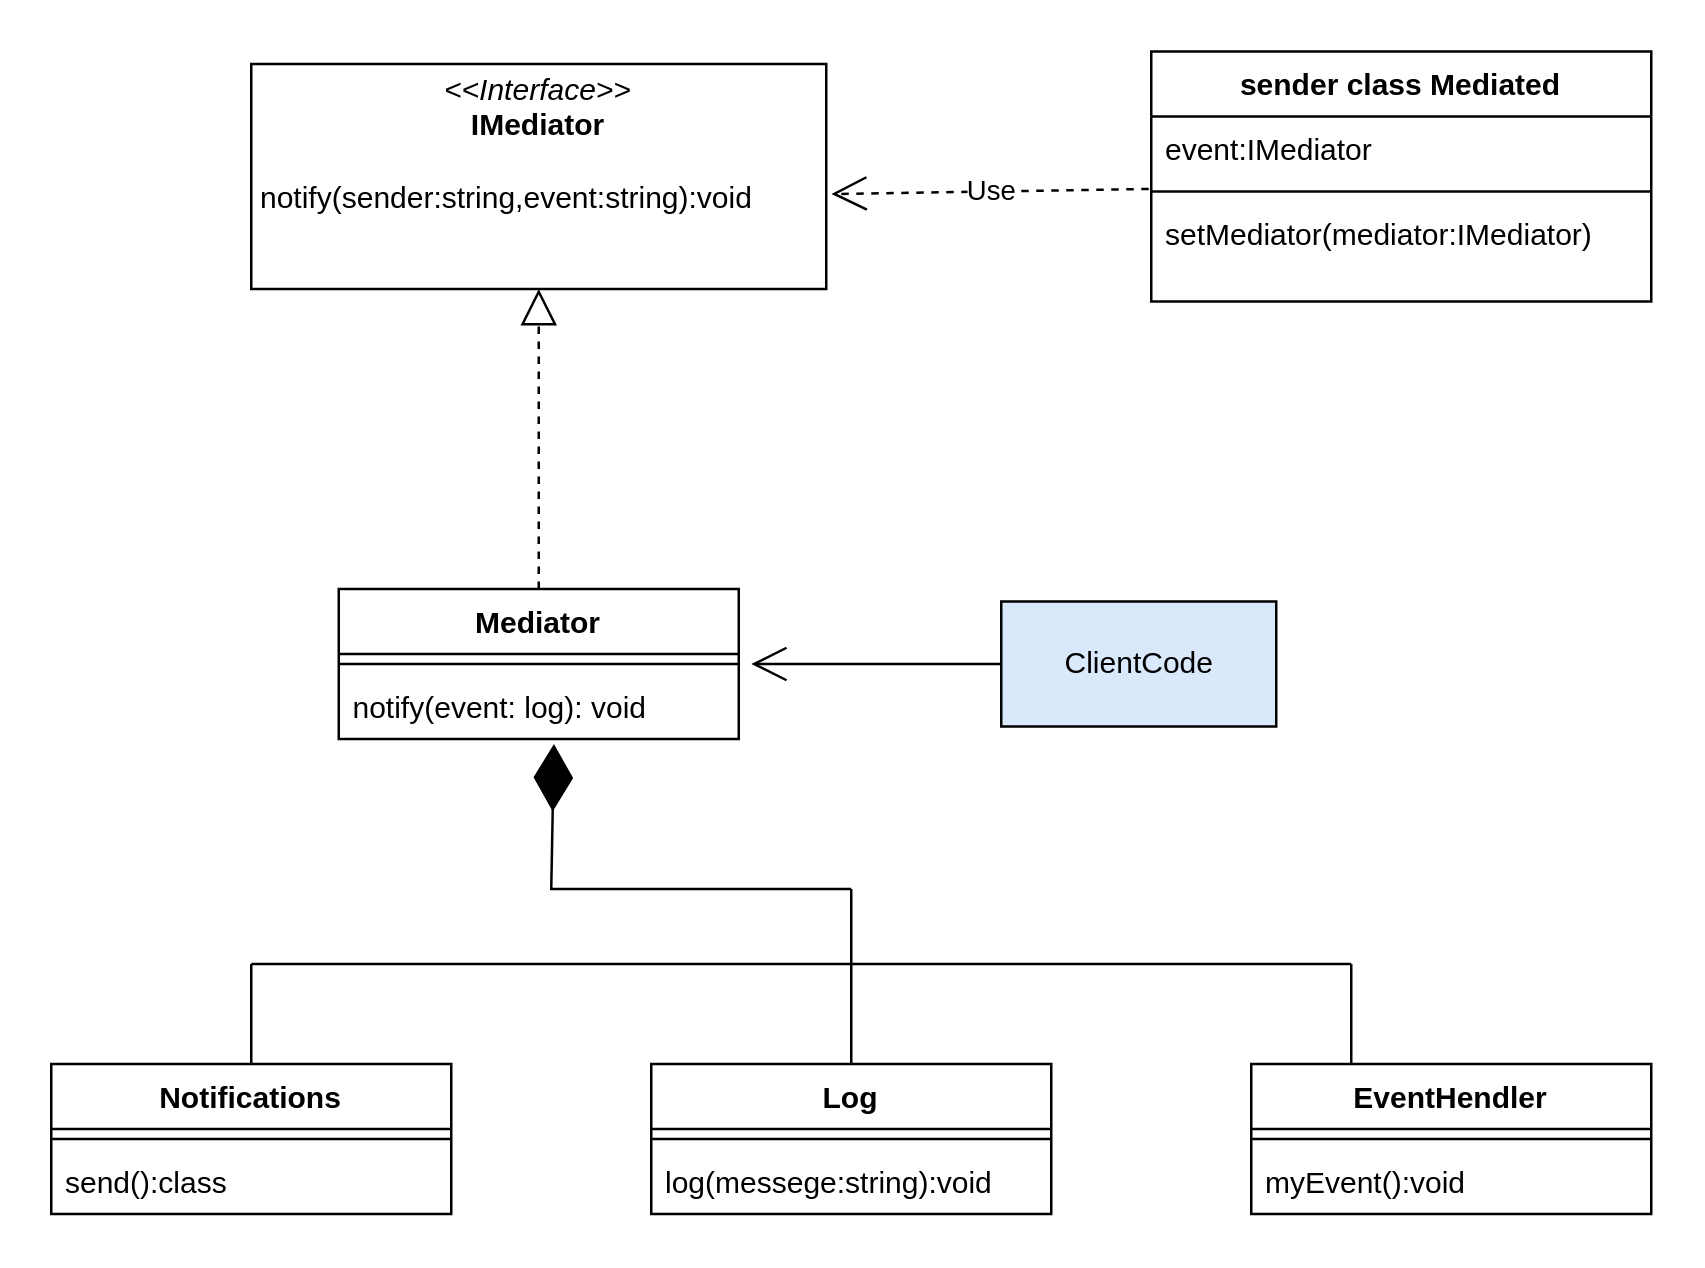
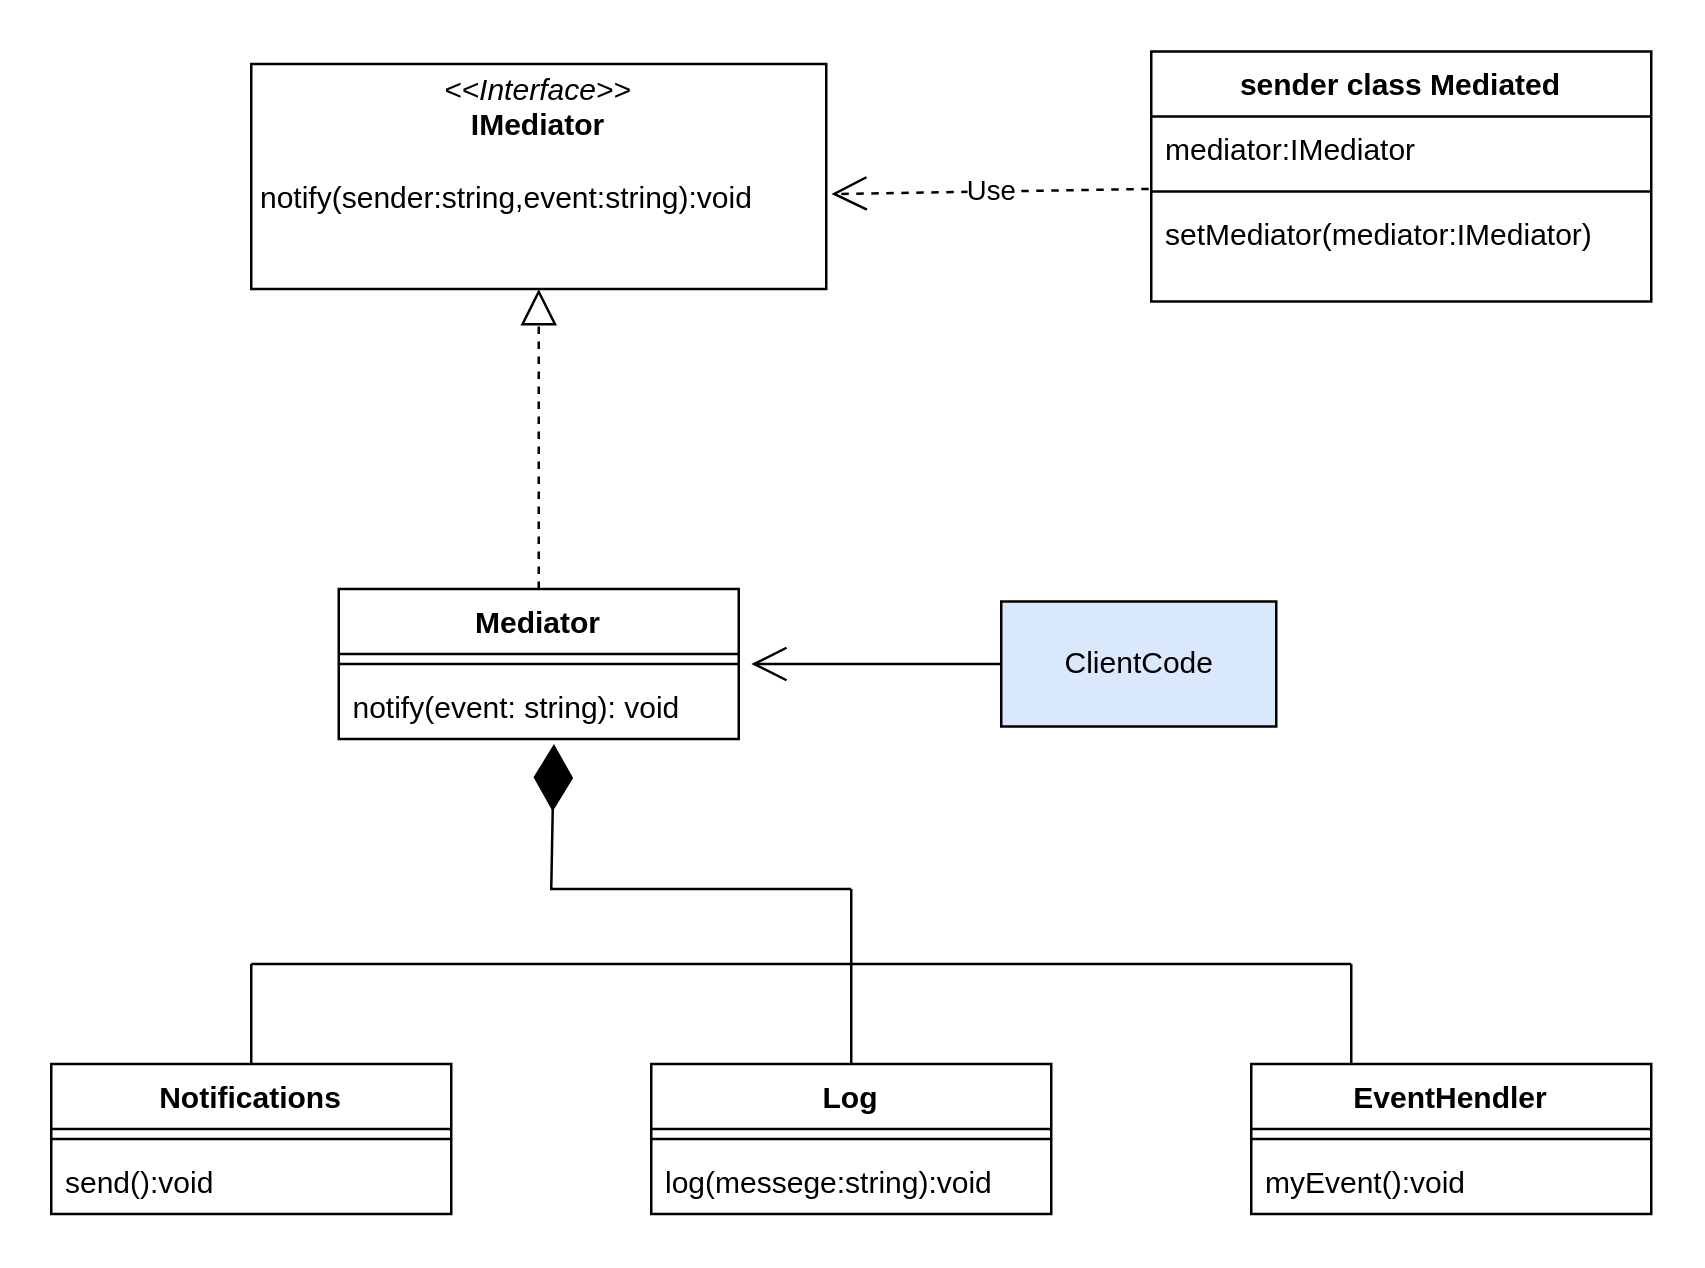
- <mxCell id="4" value="  event:IMediator" style="text;strokeColor=none;fillColor=none;align=left;verticalAlign=top;spacingLeft=4;spacingRight=4;overflow=hidden;rotatable=0;points=[[0,0.5],[1,0.5]];portConstraint=eastwest;" vertex="1" parent="3"><mxGeometry y="26" width="200" height="26" as="geometry" /></mxCell>
+ <mxCell id="4" value="  mediator:IMediator" style="text;strokeColor=none;fillColor=none;align=left;verticalAlign=top;spacingLeft=4;spacingRight=4;overflow=hidden;rotatable=0;points=[[0,0.5],[1,0.5]];portConstraint=eastwest;" vertex="1" parent="3"><mxGeometry y="26" width="200" height="26" as="geometry" /></mxCell>
- <mxCell id="19" value="notify(event: log): void " style="text;strokeColor=none;fillColor=none;align=left;verticalAlign=top;spacingLeft=4;spacingRight=4;overflow=hidden;rotatable=0;points=[[0,0.5],[1,0.5]];portConstraint=eastwest;" vertex="1" parent="17"><mxGeometry y="34" width="160" height="26" as="geometry" /></mxCell>
+ <mxCell id="19" value="notify(event: string): void " style="text;strokeColor=none;fillColor=none;align=left;verticalAlign=top;spacingLeft=4;spacingRight=4;overflow=hidden;rotatable=0;points=[[0,0.5],[1,0.5]];portConstraint=eastwest;" vertex="1" parent="17"><mxGeometry y="34" width="160" height="26" as="geometry" /></mxCell>
- <mxCell id="10" value="send():class" style="text;strokeColor=none;fillColor=none;align=left;verticalAlign=top;spacingLeft=4;spacingRight=4;overflow=hidden;rotatable=0;points=[[0,0.5],[1,0.5]];portConstraint=eastwest;" vertex="1" parent="8"><mxGeometry y="34" width="160" height="26" as="geometry" /></mxCell>
+ <mxCell id="10" value="send():void" style="text;strokeColor=none;fillColor=none;align=left;verticalAlign=top;spacingLeft=4;spacingRight=4;overflow=hidden;rotatable=0;points=[[0,0.5],[1,0.5]];portConstraint=eastwest;" vertex="1" parent="8"><mxGeometry y="34" width="160" height="26" as="geometry" /></mxCell>
